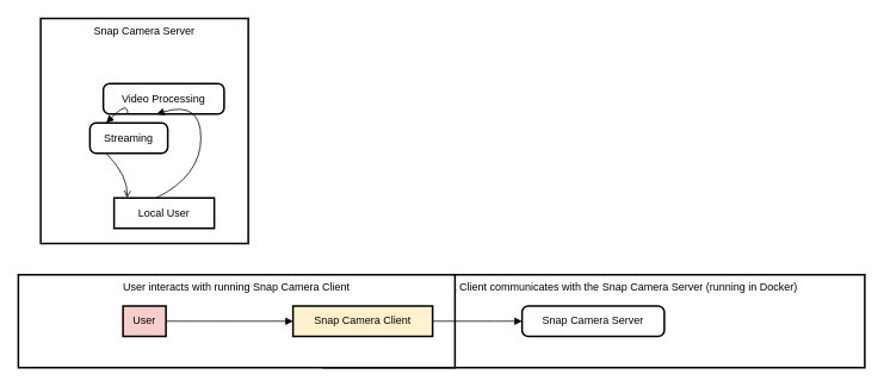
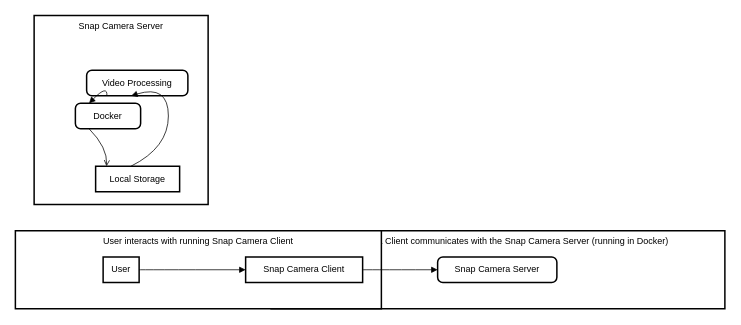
- <mxCell id="5" value="Streaming" style="rounded=1;absoluteArcSize=1;arcSize=14;whiteSpace=wrap;strokeWidth=2;" vertex="1" parent="2"><mxGeometry x="55" y="117" width="87" height="34" as="geometry" /></mxCell>
+ <mxCell id="5" value="Docker" style="rounded=1;absoluteArcSize=1;arcSize=14;whiteSpace=wrap;strokeWidth=2;" vertex="1" parent="2"><mxGeometry x="55" y="117" width="87" height="34" as="geometry" /></mxCell>
- <mxCell id="4" value="Local User" style="whiteSpace=wrap;strokeWidth=2;" vertex="1" parent="2"><mxGeometry x="82" y="201" width="112" height="34" as="geometry" /></mxCell>
+ <mxCell id="4" value="Local Storage" style="whiteSpace=wrap;strokeWidth=2;" vertex="1" parent="2"><mxGeometry x="82" y="201" width="112" height="34" as="geometry" /></mxCell>
- <mxCell id="13" value="User" style="whiteSpace=wrap;strokeWidth=2;fillColor=#f8cecc;" vertex="1" parent="1"><mxGeometry x="137" y="342" width="48" height="34" as="geometry" /></mxCell>
+ <mxCell id="13" value="User" style="whiteSpace=wrap;strokeWidth=2;" vertex="1" parent="1"><mxGeometry x="137" y="342" width="48" height="34" as="geometry" /></mxCell>
- <mxCell id="12" value="Snap Camera Client" style="whiteSpace=wrap;strokeWidth=2;fillColor=#fff2cc;" vertex="1" parent="1"><mxGeometry x="327" y="342" width="156" height="34" as="geometry" /></mxCell>
+ <mxCell id="12" value="Snap Camera Client" style="whiteSpace=wrap;strokeWidth=2;" vertex="1" parent="1"><mxGeometry x="327" y="342" width="156" height="34" as="geometry" /></mxCell>
